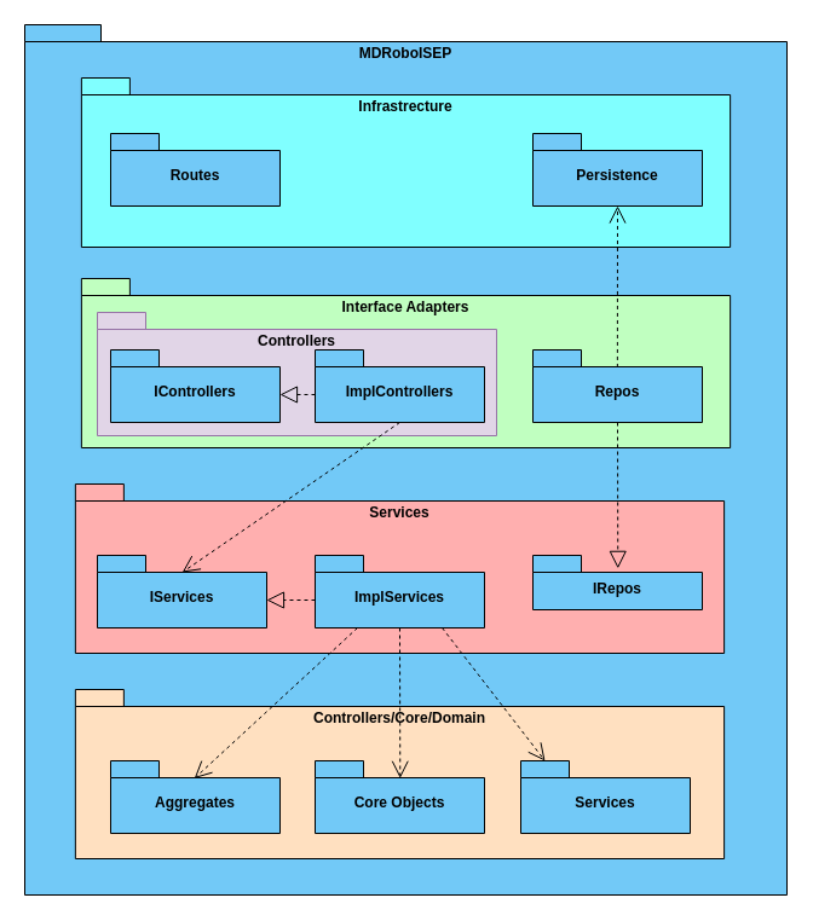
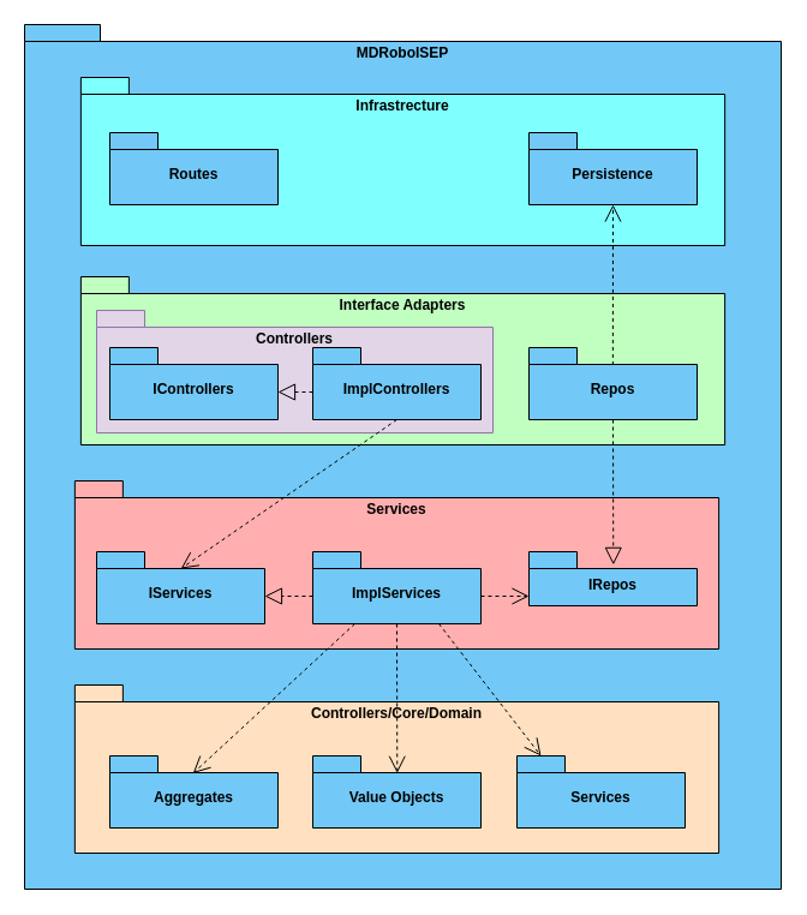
+ <mxCell id="23" value="" style="endArrow=open;endSize=12;dashed=1;html=1;rounded=0;exitX=0;exitY=0;exitDx=140;exitDy=37;exitPerimeter=0;entryX=0;entryY=0;entryDx=0;entryDy=37;entryPerimeter=0;" parent="1" source="14" target="12" edge="1"><mxGeometry width="160" relative="1" as="geometry"><mxPoint x="280" y="470" as="sourcePoint" /><mxPoint x="440" y="470" as="targetPoint" /></mxGeometry></mxCell>
- <mxCell id="18" value="Core Objects" style="shape=folder;fontStyle=1;spacingTop=10;tabWidth=40;tabHeight=14;tabPosition=left;html=1;whiteSpace=wrap;fillColor=#72C9F7;" parent="1" vertex="1"><mxGeometry x="260" y="629" width="140" height="60" as="geometry" /></mxCell>
+ <mxCell id="18" value="Value Objects" style="shape=folder;fontStyle=1;spacingTop=10;tabWidth=40;tabHeight=14;tabPosition=left;html=1;whiteSpace=wrap;fillColor=#72C9F7;" parent="1" vertex="1"><mxGeometry x="260" y="629" width="140" height="60" as="geometry" /></mxCell>
